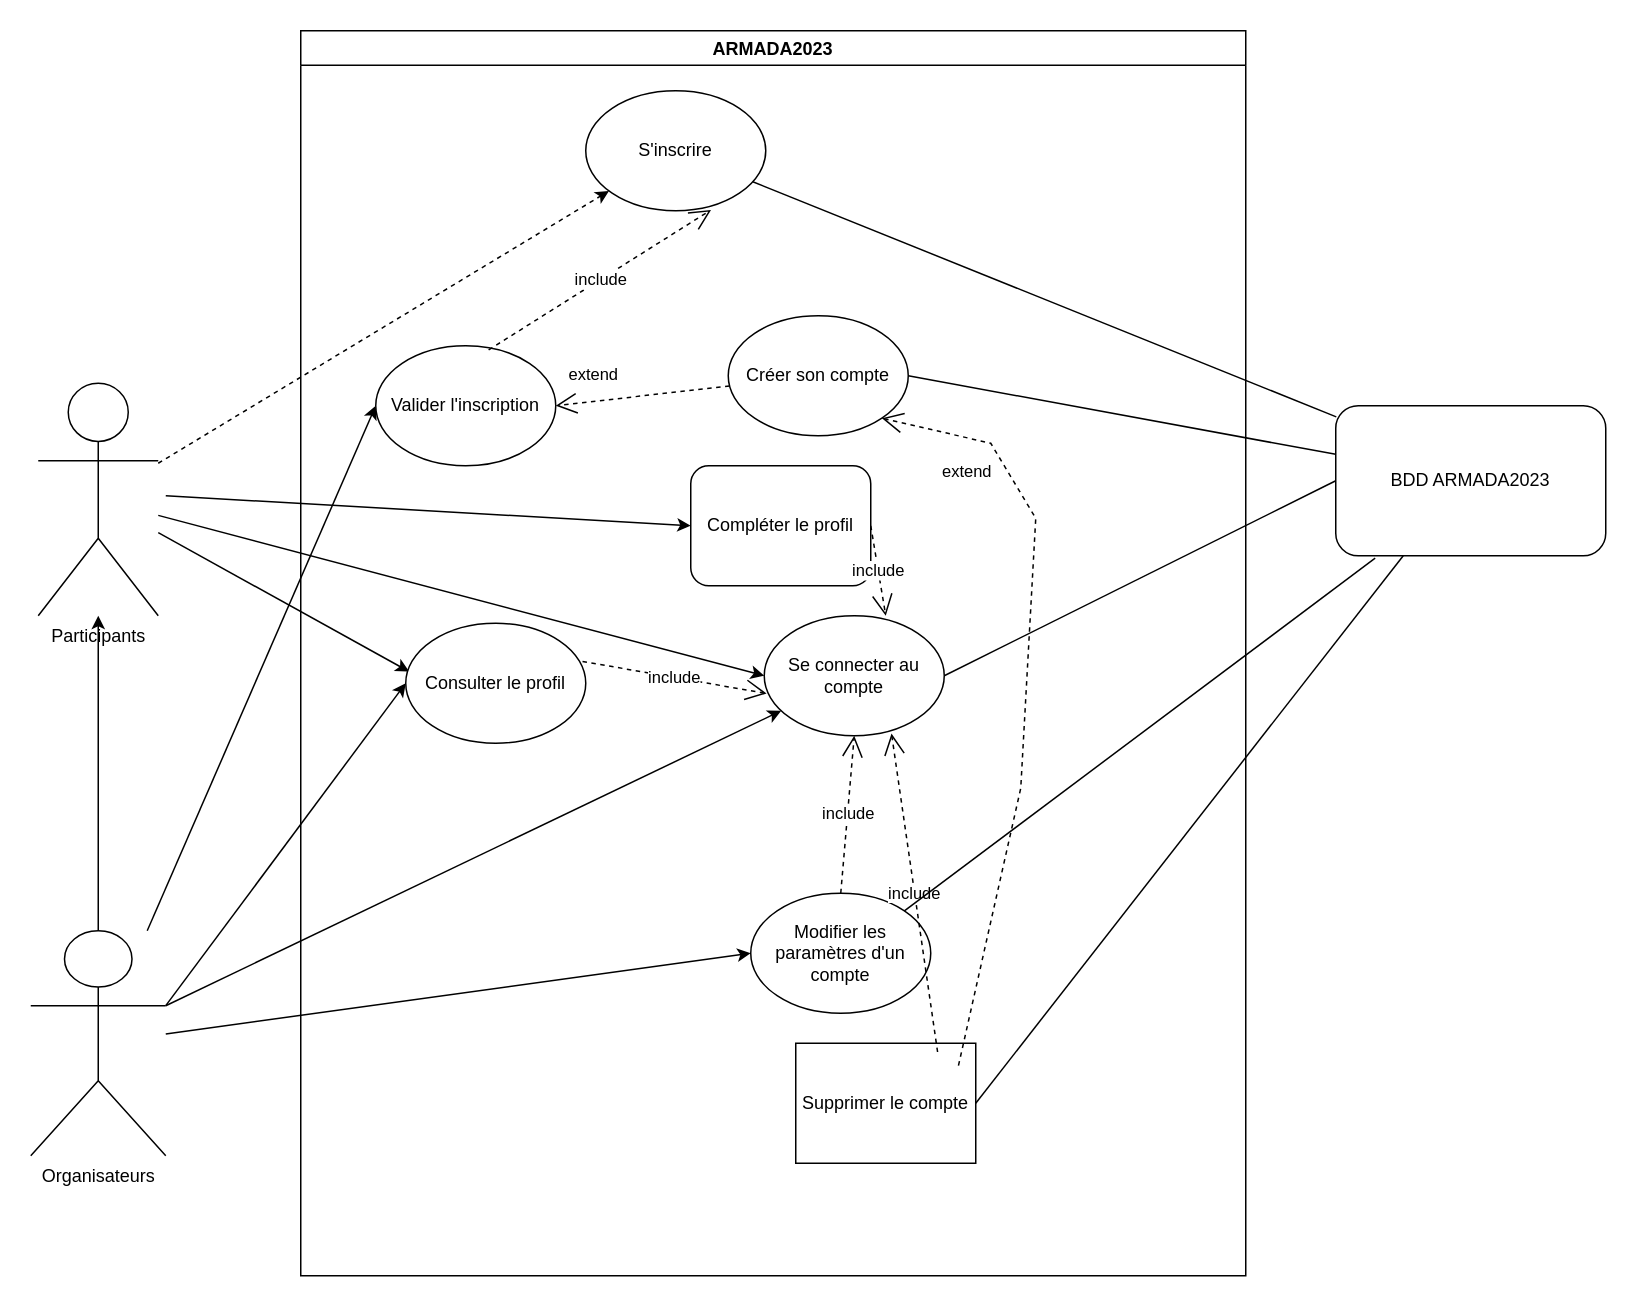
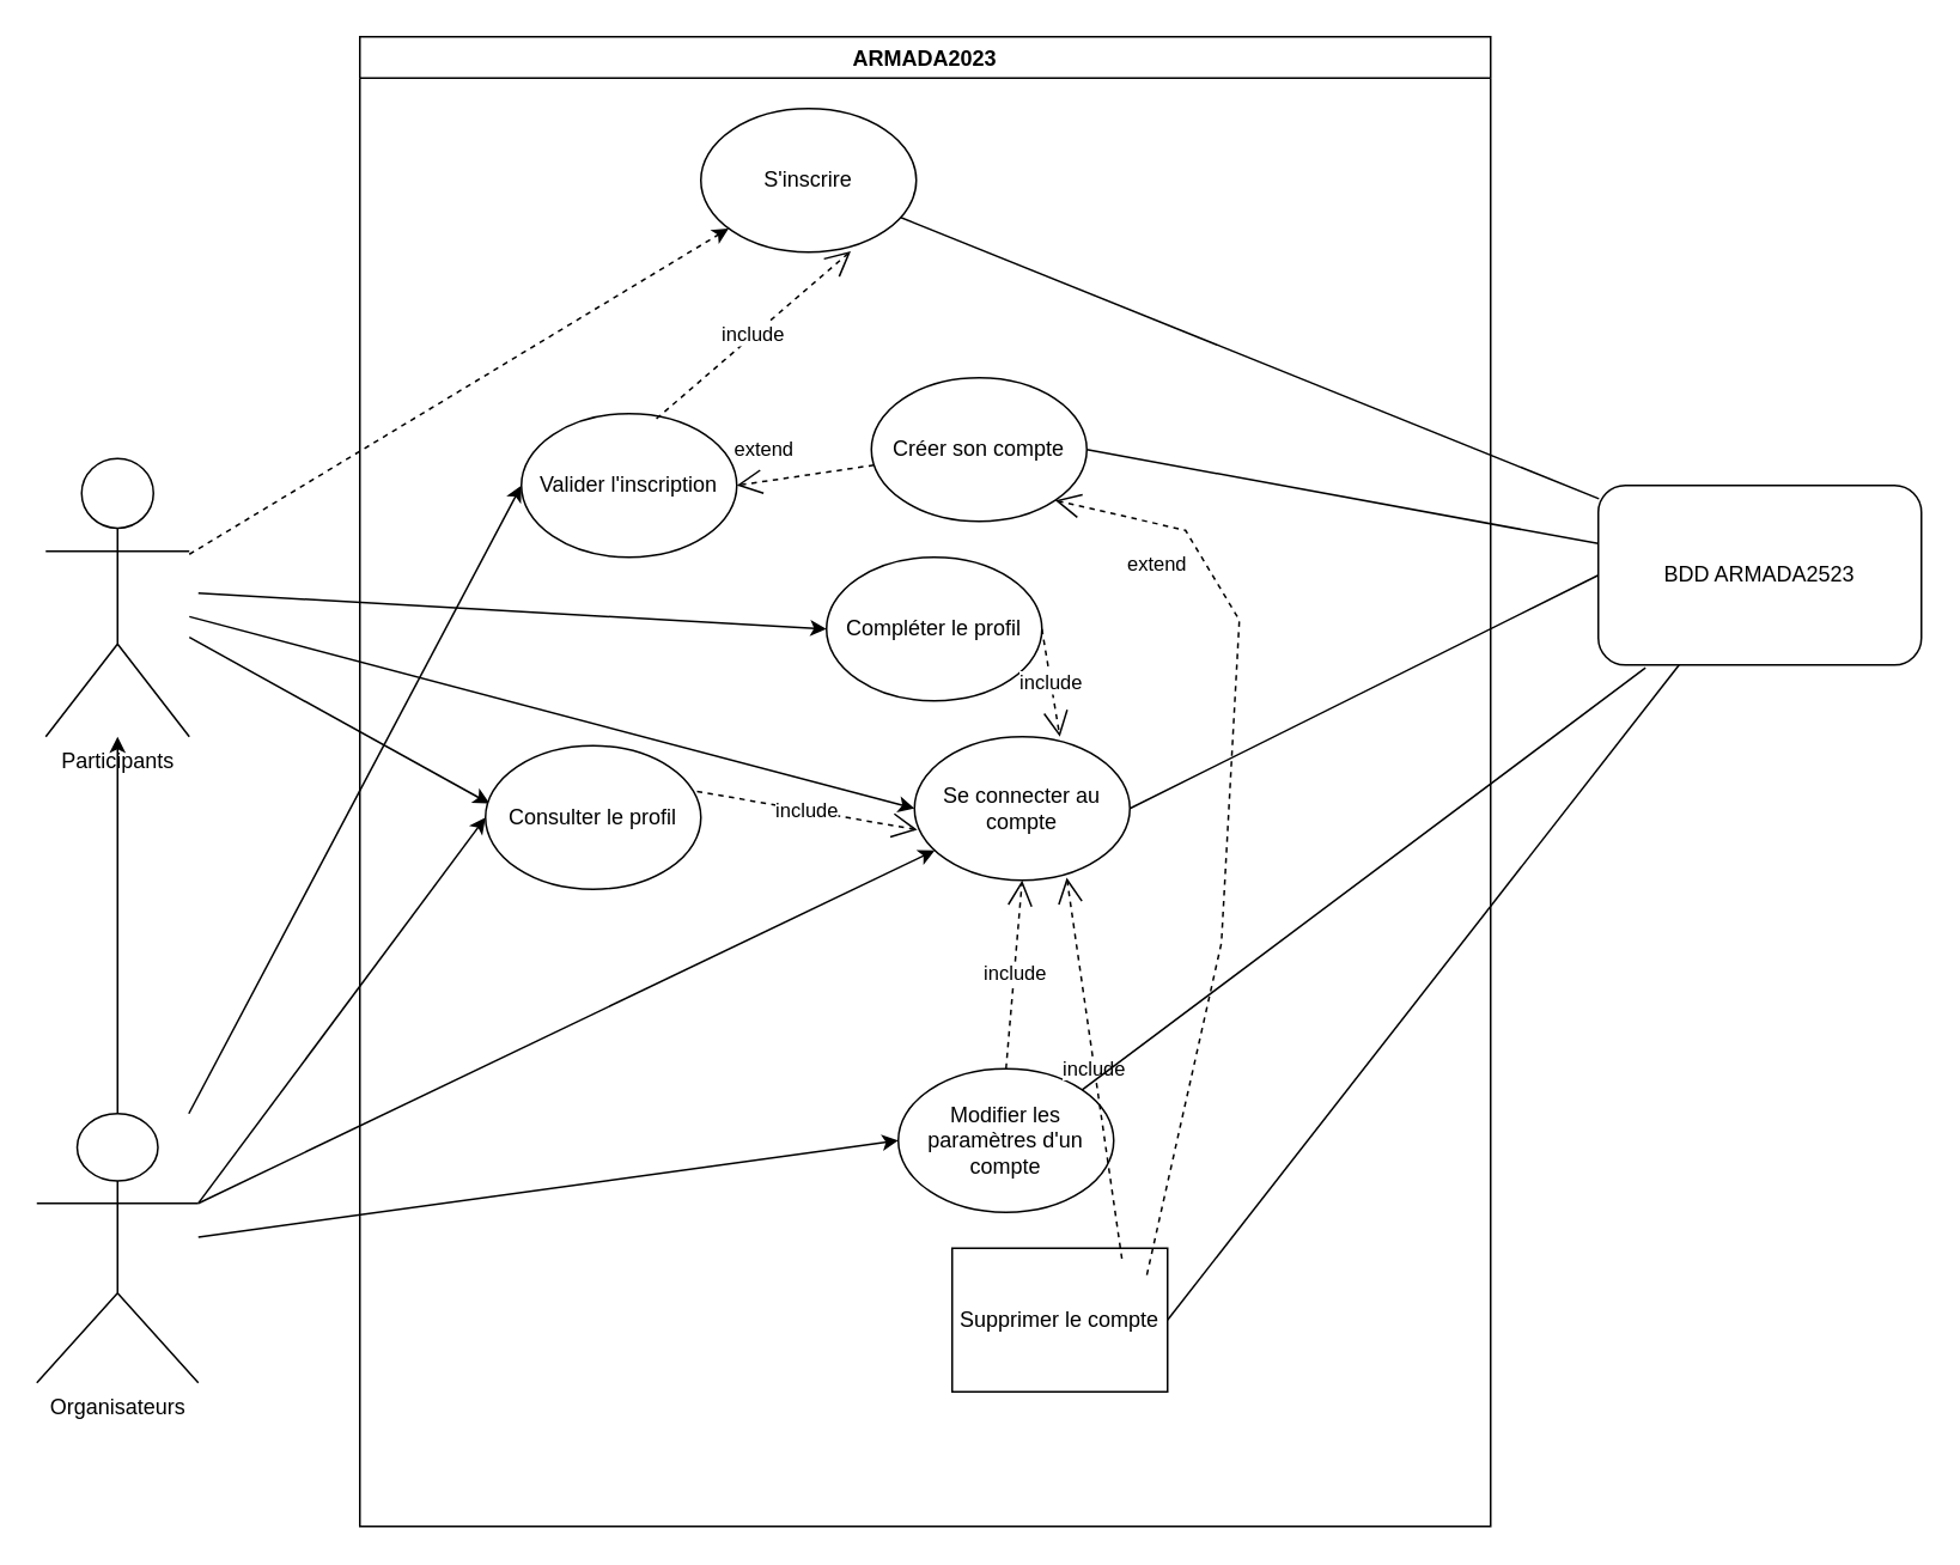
- <mxCell id="22" value="Valider l'inscription" style="ellipse;whiteSpace=wrap;html=1;" parent="18" vertex="1"><mxGeometry x="50" y="210" width="120" height="80" as="geometry" /></mxCell>
+ <mxCell id="22" value="Valider l'inscription" style="ellipse;whiteSpace=wrap;html=1;" parent="18" vertex="1"><mxGeometry x="90" y="210" width="120" height="80" as="geometry" /></mxCell>
- <mxCell id="9" value="BDD ARMADA2023" style="rounded=1;whiteSpace=wrap;html=1;" parent="1" vertex="1"><mxGeometry x="890" y="270" width="180" height="100" as="geometry" /></mxCell>
+ <mxCell id="9" value="BDD ARMADA2523" style="rounded=1;whiteSpace=wrap;html=1;" parent="1" vertex="1"><mxGeometry x="890" y="270" width="180" height="100" as="geometry" /></mxCell>
- <mxCell id="27" value="Compléter le profil" style="whiteSpace=wrap;html=1;rounded=1;" parent="18" vertex="1"><mxGeometry x="260" y="290" width="120" height="80" as="geometry" /></mxCell>
+ <mxCell id="27" value="Compléter le profil" style="ellipse;whiteSpace=wrap;html=1;" parent="18" vertex="1"><mxGeometry x="260" y="290" width="120" height="80" as="geometry" /></mxCell>
